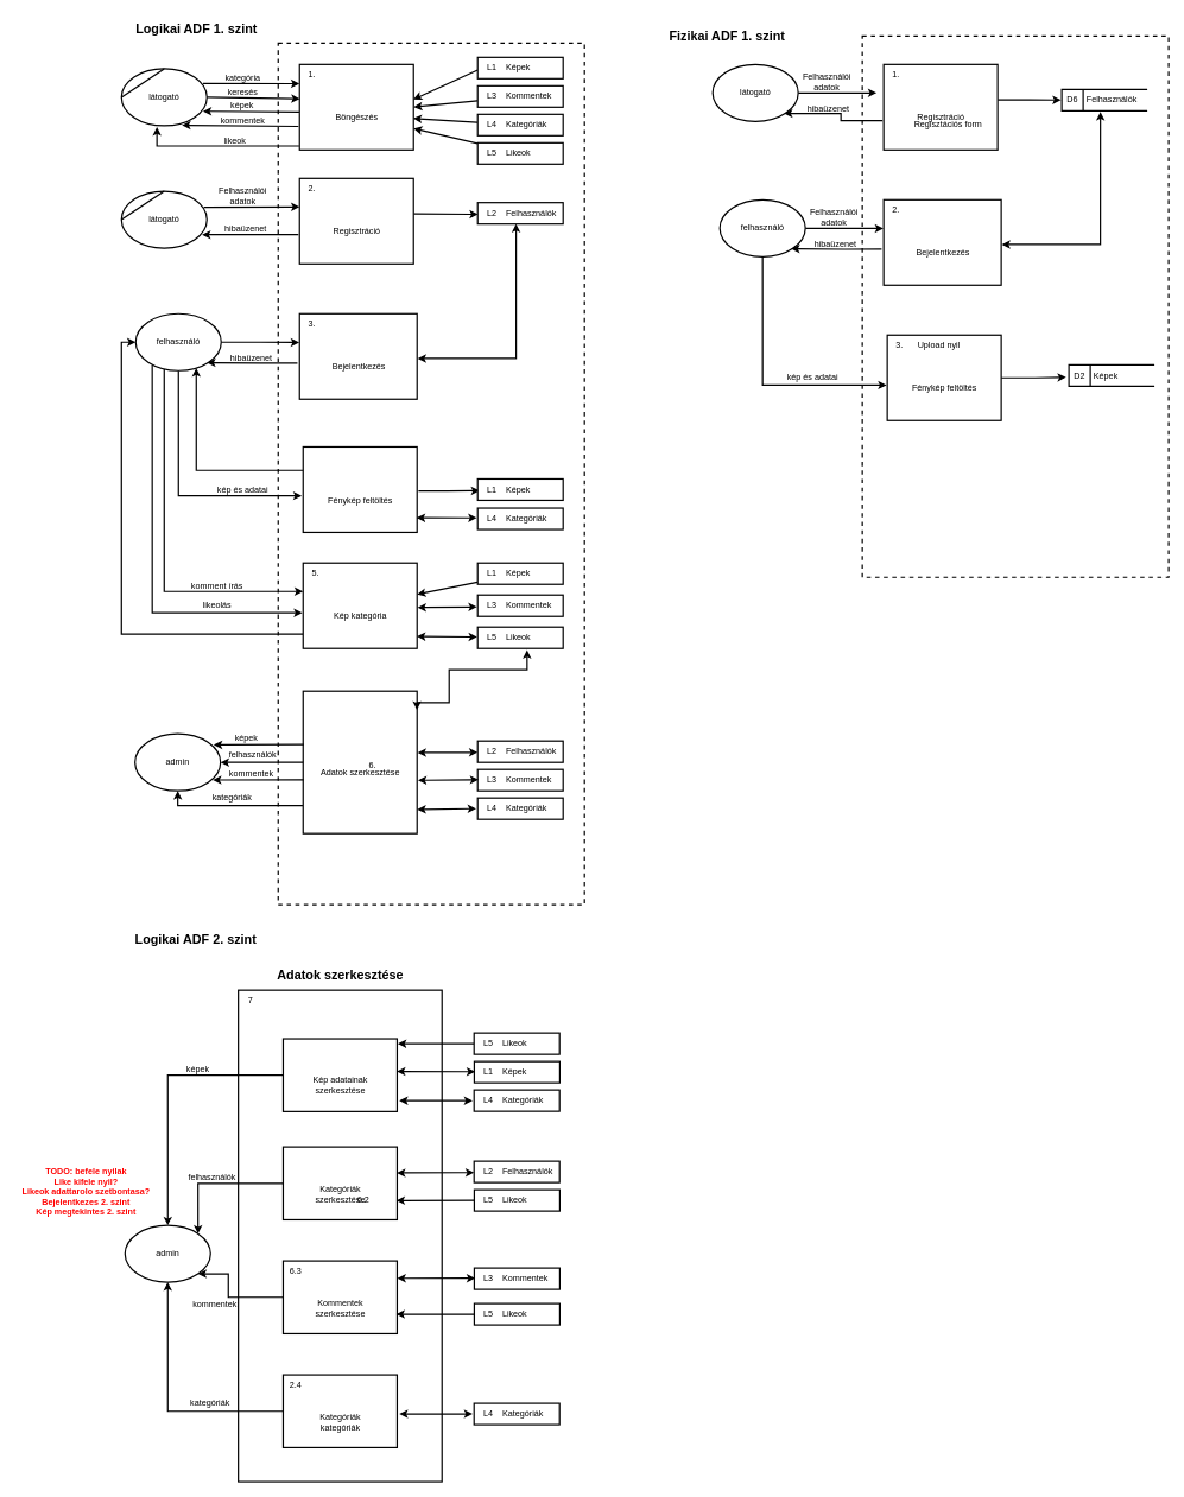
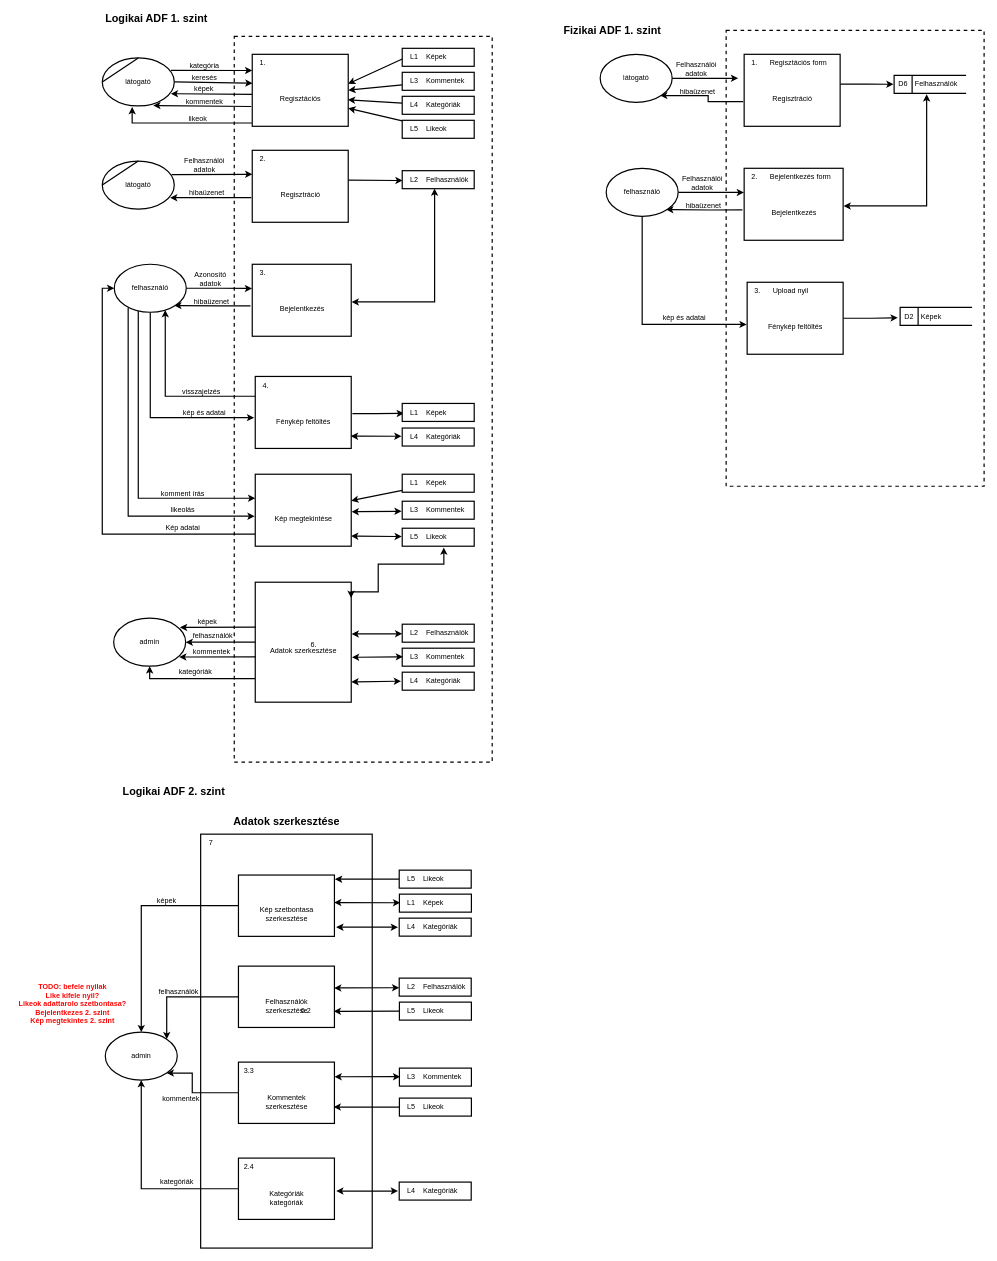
- <mxCell id="113" value="&lt;font style=&quot;font-size: 18px;&quot;&gt;&lt;b&gt;Logikai ADF 1. szint&lt;/b&gt;&lt;/font&gt;" style="text;html=1;align=center;verticalAlign=middle;resizable=0;points=[];autosize=1;strokeColor=none;fillColor=none;" vertex="1" parent="1"><mxGeometry x="180" y="20" width="190" height="40" as="geometry" /></mxCell>
+ <mxCell id="113" value="&lt;font style=&quot;font-size: 18px;&quot;&gt;&lt;b&gt;Logikai ADF 1. szint&lt;/b&gt;&lt;/font&gt;" style="text;html=1;align=center;verticalAlign=middle;resizable=0;points=[];autosize=1;strokeColor=none;fillColor=none;" vertex="1" parent="1"><mxGeometry x="165" y="10" width="190" height="40" as="geometry" /></mxCell>
- <mxCell id="62" value="Böngészés" style="html=1;dashed=0;whitespace=wrap;shape=mxgraph.dfd.process2;align=center;container=1;collapsible=0;spacingTop=30;strokeWidth=2;" vertex="1" parent="32"><mxGeometry x="30" y="30" width="160" height="120" as="geometry" /></mxCell>
+ <mxCell id="62" value="Regisztációs" style="html=1;dashed=0;whitespace=wrap;shape=mxgraph.dfd.process2;align=center;container=1;collapsible=0;spacingTop=30;strokeWidth=2;" vertex="1" parent="32"><mxGeometry x="30" y="30" width="160" height="120" as="geometry" /></mxCell>
- <mxCell id="8" value="Regisztációs form" style="text;strokeColor=none;fillColor=none;align=left;verticalAlign=middle;whiteSpace=wrap;rounded=0;autosize=1;connectable=0;allowArrows=0;movable=0;resizable=0;rotatable=0;deletable=0;cloneable=0;spacingLeft=6;fontStyle=0;html=1;" vertex="1" parent="6"><mxGeometry x="35" y="70" width="120" height="30" as="geometry" /></mxCell>
+ <mxCell id="8" value="Regisztációs form" style="text;strokeColor=none;fillColor=none;align=left;verticalAlign=middle;whiteSpace=wrap;rounded=0;autosize=1;connectable=0;allowArrows=0;movable=0;resizable=0;rotatable=0;deletable=0;cloneable=0;spacingLeft=6;fontStyle=0;html=1;" vertex="1" parent="6"><mxGeometry x="35" width="120" height="30" as="geometry" /></mxCell>
+ <mxCell id="17" value="Bejelentkezés form" style="text;html=1;strokeColor=none;fillColor=none;align=left;verticalAlign=middle;whiteSpace=wrap;rounded=0;movable=0;resizable=0;connectable=0;allowArrows=0;rotatable=0;cloneable=0;deletable=0;spacingLeft=6;autosize=1;resizeWidth=0;" vertex="1" parent="15"><mxGeometry x="35" width="130" height="30" as="geometry" /></mxCell>
+ <mxCell id="40" value="Azonosító&lt;br&gt;adatok" style="text;html=1;align=center;verticalAlign=middle;resizable=0;points=[];autosize=1;strokeColor=none;fillColor=none;" vertex="1" parent="32"><mxGeometry x="-80" y="385" width="80" height="40" as="geometry" /></mxCell>
+ <mxCell id="53" value="4." style="text;html=1;strokeColor=none;fillColor=none;align=center;verticalAlign=middle;whiteSpace=wrap;rounded=0;connectable=0;allowArrows=0;editable=1;movable=0;resizable=0;rotatable=0;deletable=0;locked=0;cloneable=0;" vertex="1" parent="52"><mxGeometry width="35" height="30" as="geometry" /></mxCell>
+ <mxCell id="108" value="visszajelzés" style="text;html=1;align=center;verticalAlign=middle;resizable=0;points=[];autosize=1;strokeColor=none;fillColor=none;fontSize=12;" vertex="1" parent="1"><mxGeometry x="290" y="638" width="90" height="30" as="geometry" /></mxCell>
- <mxCell id="50" value="5." style="text;html=1;strokeColor=none;fillColor=none;align=center;verticalAlign=middle;whiteSpace=wrap;rounded=0;movable=0;resizable=0;rotatable=0;cloneable=0;deletable=0;connectable=0;allowArrows=0;pointerEvents=1;" vertex="1" parent="49"><mxGeometry width="35" height="30" as="geometry" /></mxCell>
- <mxCell id="49" value="Kép kategória" style="html=1;dashed=0;whitespace=wrap;shape=mxgraph.dfd.process;align=center;container=1;collapsible=0;spacingTop=30;strokeWidth=2;" vertex="1" parent="32"><mxGeometry x="35" y="730" width="160" height="120" as="geometry" /></mxCell>
+ <mxCell id="49" value="Kép megtekintése" style="html=1;dashed=0;whitespace=wrap;shape=mxgraph.dfd.process;align=center;container=1;collapsible=0;spacingTop=30;strokeWidth=2;" vertex="1" parent="32"><mxGeometry x="35" y="730" width="160" height="120" as="geometry" /></mxCell>
+ <mxCell id="123" value="Kép adatai" style="text;html=1;align=center;verticalAlign=middle;resizable=0;points=[];autosize=1;strokeColor=none;fillColor=none;fontSize=12;" vertex="1" parent="1"><mxGeometry x="264" y="865" width="80" height="30" as="geometry" /></mxCell>
- <mxCell id="133" value="&lt;font style=&quot;font-size: 18px;&quot;&gt;&lt;b&gt;Logikai ADF 2. szint&lt;/b&gt;&lt;/font&gt;" style="text;html=1;align=center;verticalAlign=middle;resizable=0;points=[];autosize=1;strokeColor=none;fillColor=none;" vertex="1" parent="1"><mxGeometry x="179" y="1300" width="190" height="40" as="geometry" /></mxCell>
+ <mxCell id="133" value="&lt;font style=&quot;font-size: 18px;&quot;&gt;&lt;b&gt;Logikai ADF 2. szint&lt;/b&gt;&lt;/font&gt;" style="text;html=1;align=center;verticalAlign=middle;resizable=0;points=[];autosize=1;strokeColor=none;fillColor=none;" vertex="1" parent="1"><mxGeometry x="194" y="1300" width="190" height="40" as="geometry" /></mxCell>
- <mxCell id="137" value="Kép adatainak &lt;br&gt;szerkesztése" style="html=1;dashed=0;whitespace=wrap;shape=mxgraph.dfd.process2;align=center;container=1;collapsible=0;spacingTop=30;strokeWidth=2;fontSize=12;" vertex="1" parent="134"><mxGeometry x="63" y="68.148" width="160" height="102.222" as="geometry" /></mxCell>
+ <mxCell id="137" value="Kép szetbontasa &lt;br&gt;szerkesztése" style="html=1;dashed=0;whitespace=wrap;shape=mxgraph.dfd.process2;align=center;container=1;collapsible=0;spacingTop=30;strokeWidth=2;fontSize=12;" vertex="1" parent="134"><mxGeometry x="63" y="68.148" width="160" height="102.222" as="geometry" /></mxCell>
- <mxCell id="139" value="Kategóriák&lt;br&gt;szerkesztése" style="html=1;dashed=0;whitespace=wrap;shape=mxgraph.dfd.process2;align=center;container=1;collapsible=0;spacingTop=30;strokeWidth=2;fontSize=12;" vertex="1" parent="134"><mxGeometry x="63" y="220.003" width="160" height="102.222" as="geometry" /></mxCell>
+ <mxCell id="139" value="Felhasználók&lt;br&gt;szerkesztése" style="html=1;dashed=0;whitespace=wrap;shape=mxgraph.dfd.process2;align=center;container=1;collapsible=0;spacingTop=30;strokeWidth=2;fontSize=12;" vertex="1" parent="134"><mxGeometry x="63" y="220.003" width="160" height="102.222" as="geometry" /></mxCell>
- <mxCell id="143" value="6.3" style="text;html=1;strokeColor=none;fillColor=none;align=center;verticalAlign=middle;whiteSpace=wrap;rounded=0;connectable=0;allowArrows=0;editable=1;movable=0;resizable=0;rotatable=0;deletable=0;locked=0;cloneable=0;fontSize=12;" vertex="1" parent="142"><mxGeometry width="35" height="30" as="geometry" /></mxCell>
+ <mxCell id="143" value="3.3" style="text;html=1;strokeColor=none;fillColor=none;align=center;verticalAlign=middle;whiteSpace=wrap;rounded=0;connectable=0;allowArrows=0;editable=1;movable=0;resizable=0;rotatable=0;deletable=0;locked=0;cloneable=0;fontSize=12;" vertex="1" parent="142"><mxGeometry width="35" height="30" as="geometry" /></mxCell>
